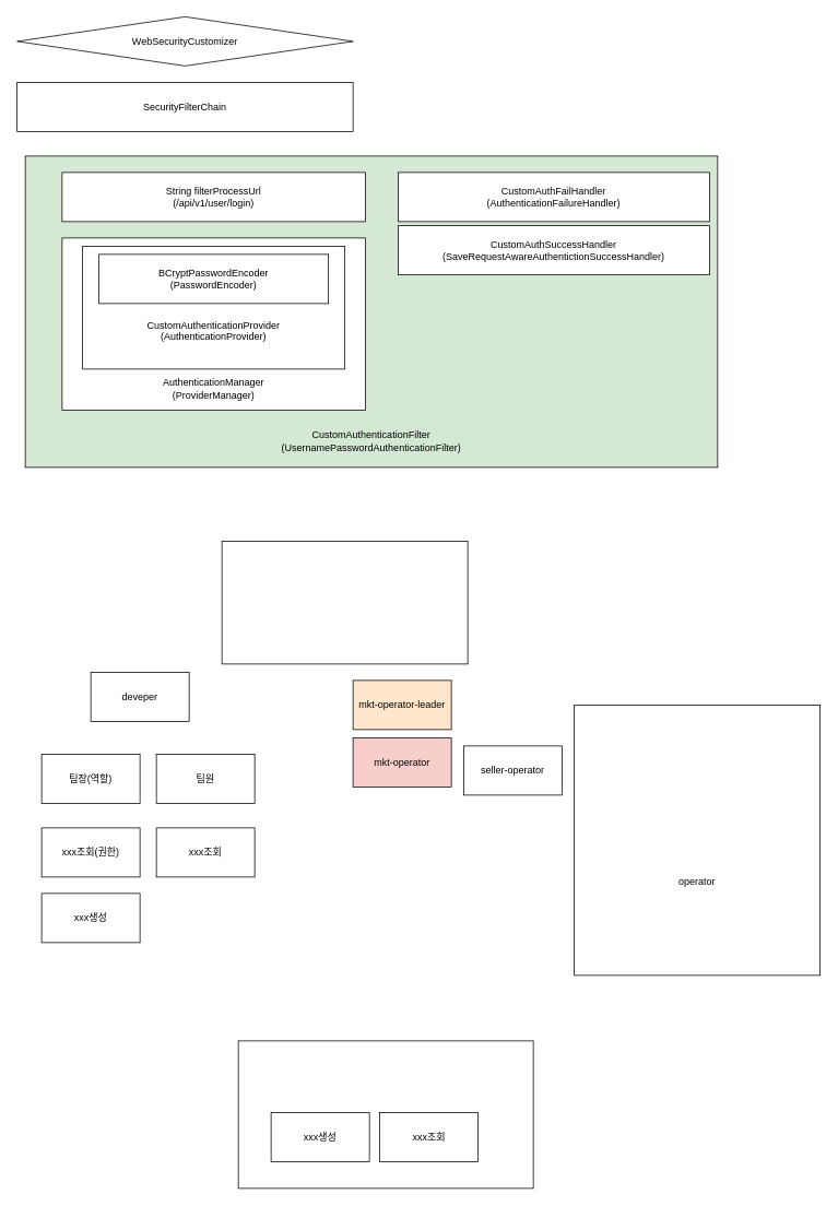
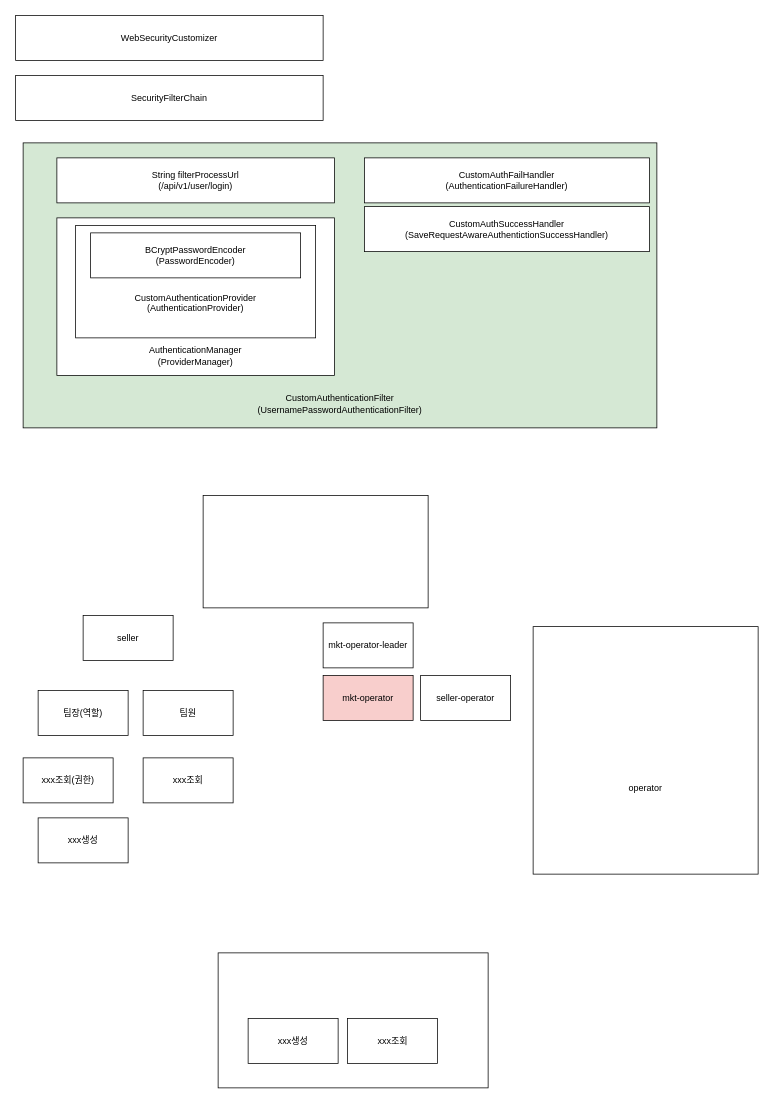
- <mxCell id="10" value="WebSecurityCustomizer" style="rhombus;whiteSpace=wrap;html=1;" parent="1" vertex="1"><mxGeometry x="20" y="20" width="410" height="60" as="geometry" /></mxCell>
+ <mxCell id="10" value="WebSecurityCustomizer" style="rounded=0;whiteSpace=wrap;html=1;" parent="1" vertex="1"><mxGeometry x="20" y="20" width="410" height="60" as="geometry" /></mxCell>
- <mxCell id="12" value="deveper" style="rounded=0;whiteSpace=wrap;html=1;" parent="1" vertex="1"><mxGeometry x="110" y="820" width="120" height="60" as="geometry" /></mxCell>
+ <mxCell id="12" value="seller" style="rounded=0;whiteSpace=wrap;html=1;" parent="1" vertex="1"><mxGeometry x="110" y="820" width="120" height="60" as="geometry" /></mxCell>
- <mxCell id="24" value="mkt-operator-leader" style="rounded=0;whiteSpace=wrap;html=1;fillColor=#ffe6cc;" parent="1" vertex="1"><mxGeometry x="430" y="830" width="120" height="60" as="geometry" /></mxCell>
+ <mxCell id="24" value="mkt-operator-leader" style="rounded=0;whiteSpace=wrap;html=1;" parent="1" vertex="1"><mxGeometry x="430" y="830" width="120" height="60" as="geometry" /></mxCell>
- <mxCell id="15" value="seller-operator" style="rounded=0;whiteSpace=wrap;html=1;" parent="1" vertex="1"><mxGeometry x="565" y="910" width="120" height="60" as="geometry" /></mxCell>
+ <mxCell id="15" value="seller-operator" style="rounded=0;whiteSpace=wrap;html=1;" parent="1" vertex="1"><mxGeometry x="560" y="900" width="120" height="60" as="geometry" /></mxCell>
- <mxCell id="13" value="&lt;br&gt;&lt;br&gt;&lt;br&gt;&lt;br&gt;&lt;br&gt;&lt;br&gt;&lt;br&gt;operator" style="rounded=0;whiteSpace=wrap;html=1;" parent="1" vertex="1"><mxGeometry x="700" y="860" width="300" height="330" as="geometry" /></mxCell>
+ <mxCell id="13" value="&lt;br&gt;&lt;br&gt;&lt;br&gt;&lt;br&gt;&lt;br&gt;&lt;br&gt;&lt;br&gt;operator" style="rounded=0;whiteSpace=wrap;html=1;" parent="1" vertex="1"><mxGeometry x="710" y="835" width="300" height="330" as="geometry" /></mxCell>
- <mxCell id="19" value="xxx조회(권한)" style="rounded=0;whiteSpace=wrap;html=1;" parent="1" vertex="1"><mxGeometry x="50" y="1010" width="120" height="60" as="geometry" /></mxCell>
+ <mxCell id="19" value="xxx조회(권한)" style="rounded=0;whiteSpace=wrap;html=1;" parent="1" vertex="1"><mxGeometry x="30" y="1010" width="120" height="60" as="geometry" /></mxCell>
